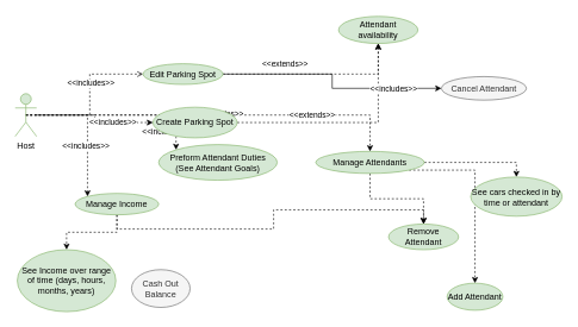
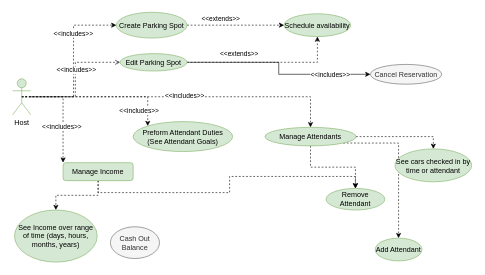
- <mxCell id="21" value="Attendant availability" style="ellipse;whiteSpace=wrap;html=1;fillColor=#d5e8d4;strokeColor=#82b366;" vertex="1" parent="1"><mxGeometry x="473" y="22.5" width="111" height="38" as="geometry" /></mxCell>
+ <mxCell id="21" value="Schedule availability" style="ellipse;whiteSpace=wrap;html=1;fillColor=#d5e8d4;strokeColor=#82b366;" vertex="1" parent="1"><mxGeometry x="473" y="22.5" width="111" height="38" as="geometry" /></mxCell>
- <mxCell id="22" value="Cancel Attendant" style="ellipse;whiteSpace=wrap;html=1;fillColor=#f5f5f5;strokeColor=#666666;fontColor=#333333;" vertex="1" parent="1"><mxGeometry x="617" y="107" width="119" height="33" as="geometry" /></mxCell>
+ <mxCell id="22" value="Cancel Reservation" style="ellipse;whiteSpace=wrap;html=1;fillColor=#f5f5f5;strokeColor=#666666;fontColor=#333333;" vertex="1" parent="1"><mxGeometry x="617" y="107" width="119" height="33" as="geometry" /></mxCell>
- <mxCell id="15" value="Create Parking Spot" style="ellipse;whiteSpace=wrap;html=1;fillColor=#d5e8d4;strokeColor=#82b366;" vertex="1" parent="1"><mxGeometry x="213" y="150" width="118" height="43" as="geometry" /></mxCell>
+ <mxCell id="15" value="Create Parking Spot" style="ellipse;whiteSpace=wrap;html=1;fillColor=#d5e8d4;strokeColor=#82b366;" vertex="1" parent="1"><mxGeometry x="193" y="20" width="118" height="43" as="geometry" /></mxCell>
- <mxCell id="25" value="Manage Income" style="ellipse;whiteSpace=wrap;html=1;fillColor=#d5e8d4;strokeColor=#82b366;" vertex="1" parent="1"><mxGeometry x="104" y="271" width="117" height="30" as="geometry" /></mxCell>
+ <mxCell id="25" value="Manage Income" style="whiteSpace=wrap;html=1;fillColor=#d5e8d4;strokeColor=#82b366;rounded=1;" vertex="1" parent="1"><mxGeometry x="104" y="271" width="117" height="30" as="geometry" /></mxCell>
